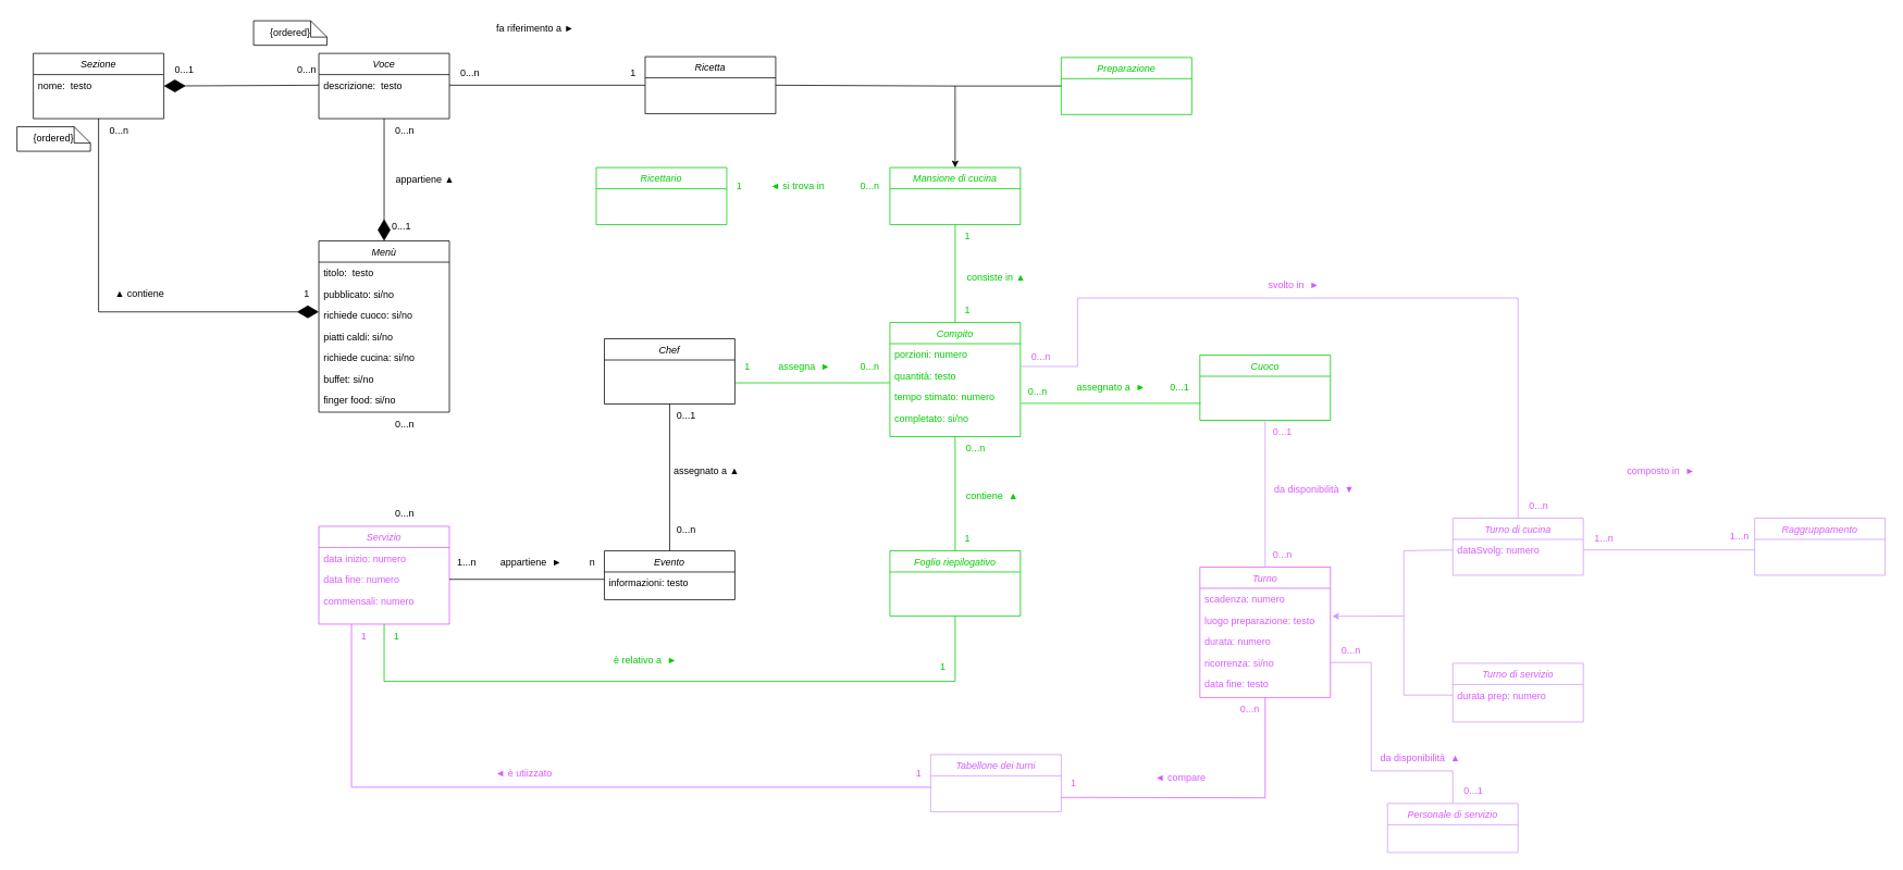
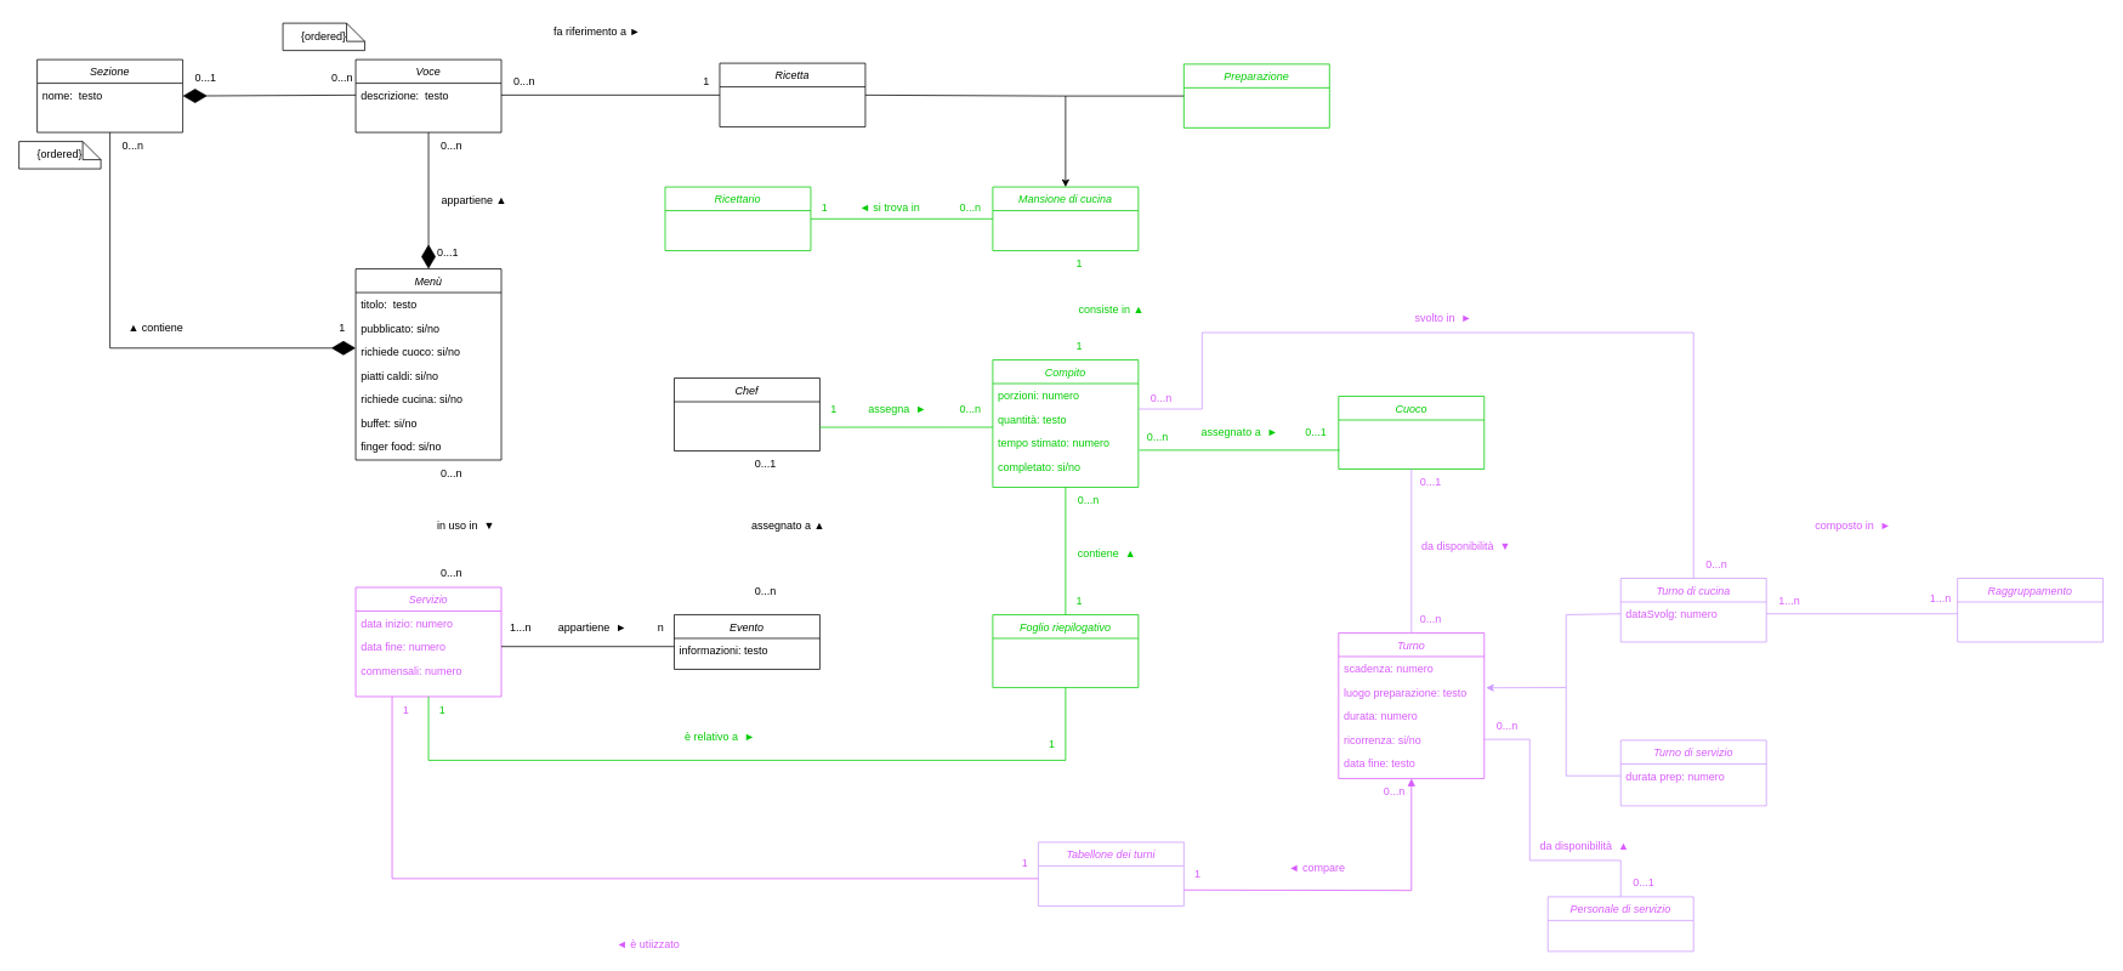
+ <mxCell id="47" value="" style="endArrow=none;html=1;rounded=0;entryX=0;entryY=0.5;entryDx=0;entryDy=0;exitX=1;exitY=0.5;exitDx=0;exitDy=0;strokeColor=#00CC00;" parent="1" source="45" target="29" edge="1"><mxGeometry width="50" height="50" relative="1" as="geometry"><mxPoint x="950" y="315" as="sourcePoint" /><mxPoint x="1000" y="265" as="targetPoint" /></mxGeometry></mxCell>
- <mxCell id="54" value="" style="endArrow=none;html=1;rounded=0;entryX=0.5;entryY=1;entryDx=0;entryDy=0;exitX=0.5;exitY=0;exitDx=0;exitDy=0;strokeColor=#00CC00;" parent="1" source="37" target="29" edge="1"><mxGeometry width="50" height="50" relative="1" as="geometry"><mxPoint x="1130" y="365" as="sourcePoint" /><mxPoint x="1180" y="315" as="targetPoint" /></mxGeometry></mxCell>
+ <mxCell id="36" value="in uso in&amp;nbsp; ▼" style="text;html=1;align=center;verticalAlign=middle;resizable=0;points=[];autosize=1;strokeColor=none;fillColor=none;" parent="1" vertex="1"><mxGeometry x="466" y="563" width="90" height="30" as="geometry" /></mxCell>
- <mxCell id="52" value="" style="endArrow=none;html=1;rounded=0;entryX=0.5;entryY=1;entryDx=0;entryDy=0;exitX=0.5;exitY=0;exitDx=0;exitDy=0;" parent="1" source="42" target="44" edge="1"><mxGeometry width="50" height="50" relative="1" as="geometry"><mxPoint x="770" y="595" as="sourcePoint" /><mxPoint x="820" y="545" as="targetPoint" /></mxGeometry></mxCell>
- <mxCell id="95" value="" style="endArrow=none;html=1;rounded=0;entryX=0.5;entryY=1;entryDx=0;entryDy=0;exitX=1;exitY=0.75;exitDx=0;exitDy=0;strokeColor=#d859ff;" parent="1" source="94" target="67" edge="1"><mxGeometry width="50" height="50" relative="1" as="geometry"><mxPoint x="1460" y="955" as="sourcePoint" /><mxPoint x="1510" y="905" as="targetPoint" /><Array as="points"><mxPoint x="1550" y="978" /></Array></mxGeometry></mxCell>
+ <mxCell id="95" value="" style="endArrow=block;html=1;rounded=0;entryX=0.5;entryY=1;entryDx=0;entryDy=0;exitX=1;exitY=0.75;exitDx=0;exitDy=0;strokeColor=#d859ff;" parent="1" source="94" target="67" edge="1"><mxGeometry width="50" height="50" relative="1" as="geometry"><mxPoint x="1460" y="955" as="sourcePoint" /><mxPoint x="1510" y="905" as="targetPoint" /><Array as="points"><mxPoint x="1550" y="978" /></Array></mxGeometry></mxCell>
- <mxCell id="100" value="◄ è utiizzato" style="text;html=1;align=center;verticalAlign=middle;resizable=0;points=[];autosize=1;strokeColor=none;fillColor=none;fontColor=#d859ff;" parent="1" vertex="1"><mxGeometry x="596" y="933" width="90" height="30" as="geometry" /></mxCell>
+ <mxCell id="100" value="◄ è utiizzato" style="text;html=1;align=center;verticalAlign=middle;resizable=0;points=[];autosize=1;strokeColor=none;fillColor=none;fontColor=#d859ff;" parent="1" vertex="1"><mxGeometry x="666" y="1023" width="90" height="30" as="geometry" /></mxCell>
